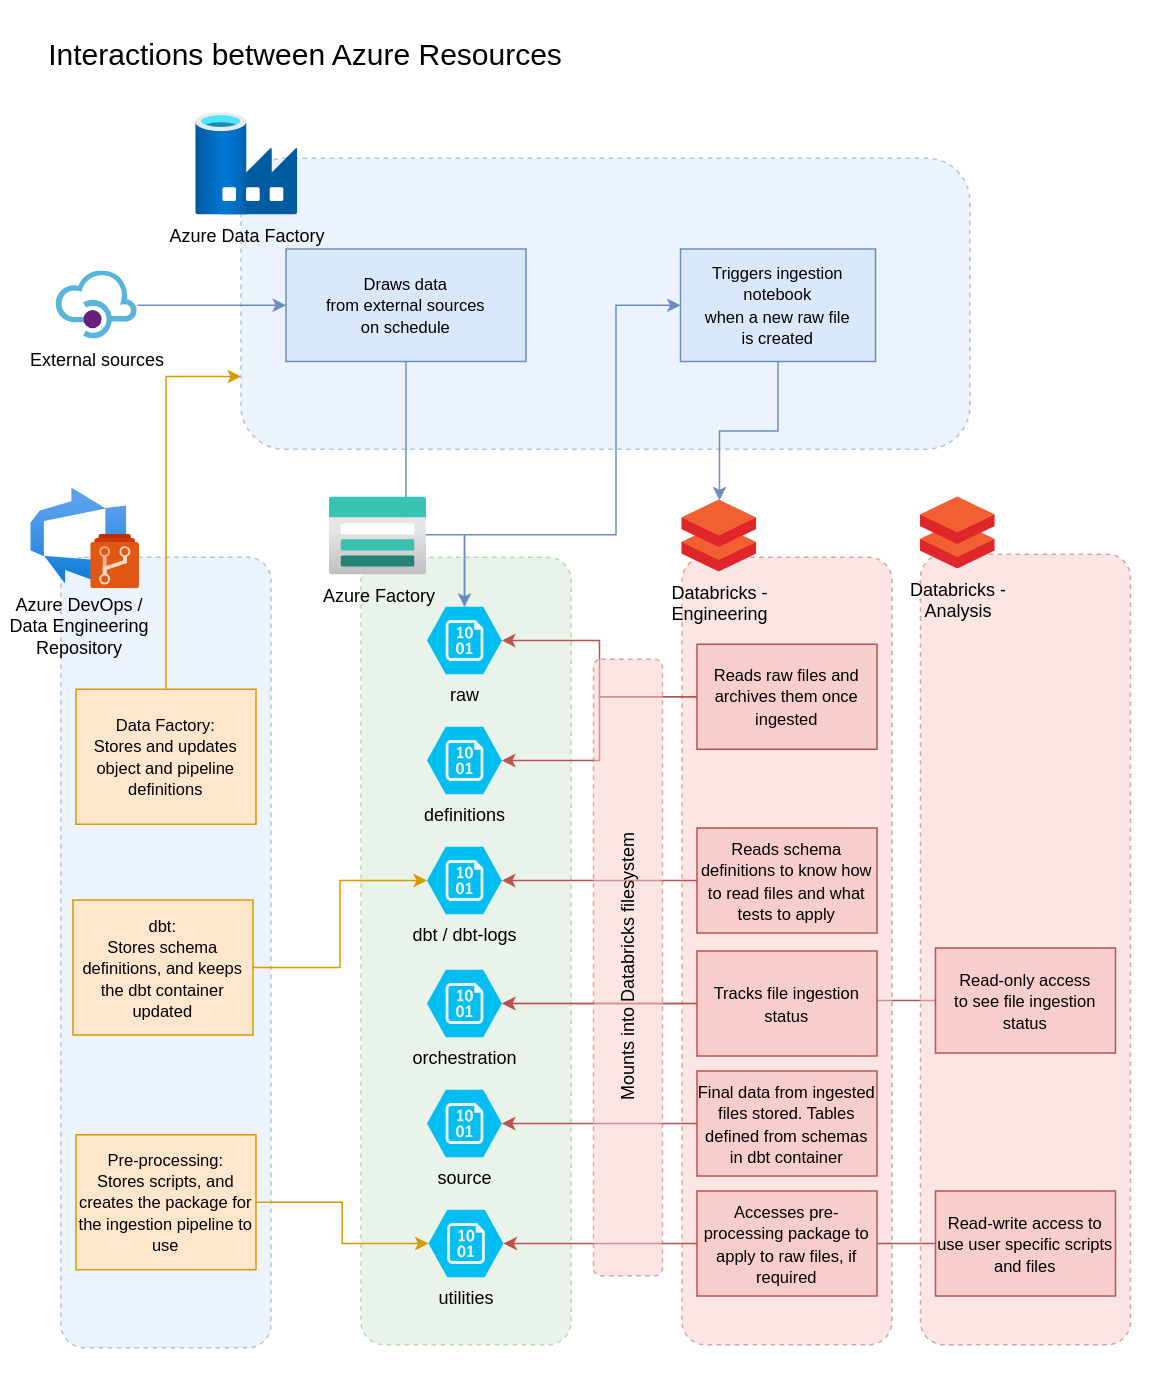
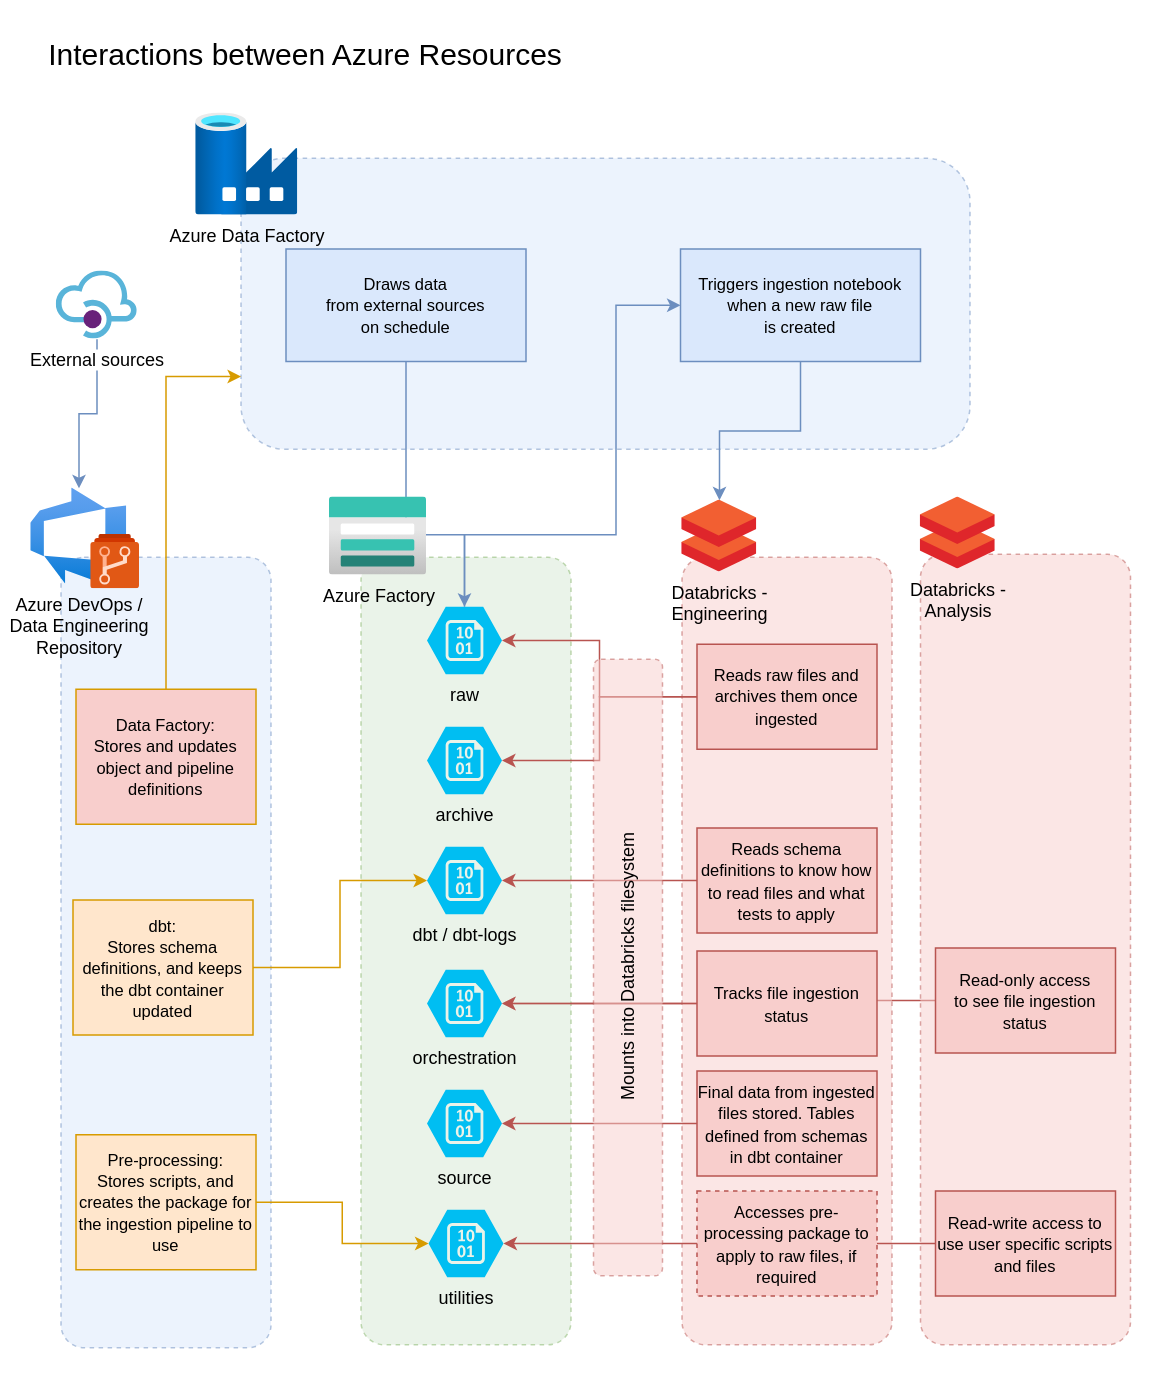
- <mxCell id="21" style="edgeStyle=orthogonalEdgeStyle;rounded=0;orthogonalLoop=1;jettySize=auto;html=1;fontSize=20;fillColor=#dae8fc;strokeColor=#6c8ebf;" edge="1" parent="1" source="22" target="14"><mxGeometry relative="1" as="geometry" /></mxCell>
+ <mxCell id="21" style="edgeStyle=orthogonalEdgeStyle;rounded=0;orthogonalLoop=1;jettySize=auto;html=1;fontSize=20;fillColor=#dae8fc;strokeColor=#6c8ebf;" edge="1" parent="1" source="22" target="37"><mxGeometry relative="1" as="geometry" /></mxCell>
- <mxCell id="17" value="&lt;span style=&quot;font-size: 11px&quot;&gt;Triggers ingestion notebook&lt;br&gt;when a new raw file &lt;br&gt;is created&lt;/span&gt;" style="rounded=0;whiteSpace=wrap;html=1;fillColor=#dae8fc;strokeColor=#6c8ebf;labelBackgroundColor=none;" vertex="1" parent="1"><mxGeometry x="453" y="165.5" width="130" height="75" as="geometry" /></mxCell>
+ <mxCell id="17" value="&lt;span style=&quot;font-size: 11px&quot;&gt;Triggers ingestion notebook&lt;br&gt;when a new raw file &lt;br&gt;is created&lt;/span&gt;" style="rounded=0;whiteSpace=wrap;html=1;fillColor=#dae8fc;strokeColor=#6c8ebf;labelBackgroundColor=none;" vertex="1" parent="1"><mxGeometry x="453" y="165.5" width="160" height="75" as="geometry" /></mxCell>
- <mxCell id="40" value="&lt;span style=&quot;font-size: 11px&quot;&gt;Data Factory:&lt;br&gt;Stores and updates object and pipeline definitions&lt;/span&gt;" style="rounded=0;whiteSpace=wrap;html=1;fillColor=#ffe6cc;strokeColor=#d79b00;labelBackgroundColor=none;" vertex="1" parent="1"><mxGeometry x="50" y="459" width="120" height="90" as="geometry" /></mxCell>
+ <mxCell id="40" value="&lt;span style=&quot;font-size: 11px&quot;&gt;Data Factory:&lt;br&gt;Stores and updates object and pipeline definitions&lt;/span&gt;" style="rounded=0;whiteSpace=wrap;html=1;fillColor=#f8cecc;strokeColor=#d79b00;labelBackgroundColor=none;" vertex="1" parent="1"><mxGeometry x="50" y="459" width="120" height="90" as="geometry" /></mxCell>
- <mxCell id="11" value="definitions" style="verticalLabelPosition=bottom;html=1;verticalAlign=top;align=center;strokeColor=none;fillColor=#00BEF2;shape=mxgraph.azure.storage_blob;" parent="1" vertex="1"><mxGeometry x="284" y="484" width="50" height="45" as="geometry" /></mxCell>
+ <mxCell id="11" value="archive" style="verticalLabelPosition=bottom;html=1;verticalAlign=top;align=center;strokeColor=none;fillColor=#00BEF2;shape=mxgraph.azure.storage_blob;" parent="1" vertex="1"><mxGeometry x="284" y="484" width="50" height="45" as="geometry" /></mxCell>
- <mxCell id="46" value="&lt;span style=&quot;font-size: 11px&quot;&gt;Accesses pre-processing package to apply to raw files, if required&lt;/span&gt;" style="rounded=0;whiteSpace=wrap;html=1;fillColor=#f8cecc;strokeColor=#b85450;labelBackgroundColor=none;" vertex="1" parent="1"><mxGeometry x="464" y="793.5" width="120" height="70" as="geometry" /></mxCell>
+ <mxCell id="46" value="&lt;span style=&quot;font-size: 11px&quot;&gt;Accesses pre-processing package to apply to raw files, if required&lt;/span&gt;" style="rounded=0;whiteSpace=wrap;html=1;fillColor=#f8cecc;strokeColor=#b85450;labelBackgroundColor=none;dashed=1;" vertex="1" parent="1"><mxGeometry x="464" y="793.5" width="120" height="70" as="geometry" /></mxCell>
